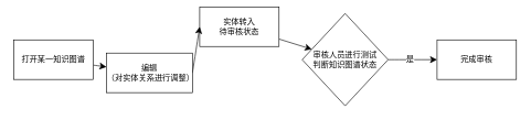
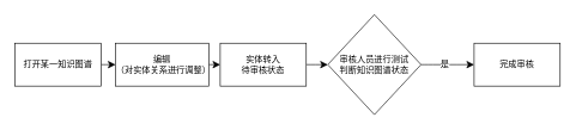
- <mxCell id="6" value="实体转入&lt;div&gt;待审核状态&lt;/div&gt;" style="rounded=0;whiteSpace=wrap;html=1;" vertex="1" parent="1"><mxGeometry x="301" y="10" width="120" height="60" as="geometry" /></mxCell>
+ <mxCell id="6" value="实体转入&lt;div&gt;待审核状态&lt;/div&gt;" style="rounded=0;whiteSpace=wrap;html=1;" vertex="1" parent="1"><mxGeometry x="306" y="60" width="120" height="60" as="geometry" /></mxCell>
- <mxCell id="10" value="编辑&lt;br&gt;（对实体关系进行调整）" style="rounded=0;whiteSpace=wrap;html=1;" vertex="1" parent="1"><mxGeometry x="160" y="80" width="130" height="60" as="geometry" /></mxCell>
+ <mxCell id="10" value="编辑&lt;br&gt;（对实体关系进行调整）" style="rounded=0;whiteSpace=wrap;html=1;" vertex="1" parent="1"><mxGeometry x="160" y="60" width="130" height="60" as="geometry" /></mxCell>
